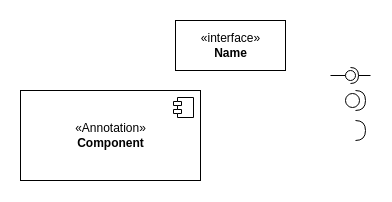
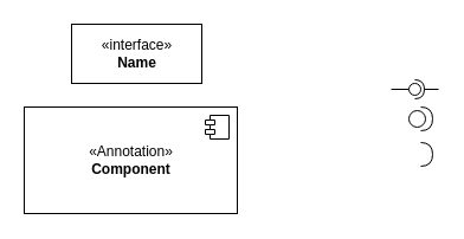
- <mxCell id="9" value="&amp;laquo;interface&amp;raquo;&lt;br&gt;&lt;b&gt;Name&lt;/b&gt;" style="html=1;" vertex="1" parent="1"><mxGeometry x="175" y="20" width="110" height="50" as="geometry" /></mxCell>
+ <mxCell id="9" value="&amp;laquo;interface&amp;raquo;&lt;br&gt;&lt;b&gt;Name&lt;/b&gt;" style="html=1;" vertex="1" parent="1"><mxGeometry x="60" y="20" width="110" height="50" as="geometry" /></mxCell>
